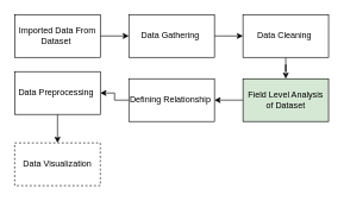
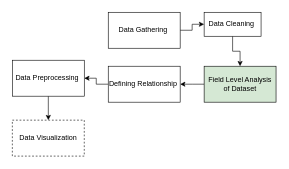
- <mxCell id="3" value="Imported Data From Dataset&amp;nbsp;" style="rounded=0;whiteSpace=wrap;html=1;" vertex="1" parent="1"><mxGeometry x="20" y="20" width="120" height="60" as="geometry" /></mxCell>
- <mxCell id="2" style="edgeStyle=orthogonalEdgeStyle;rounded=0;orthogonalLoop=1;jettySize=auto;html=1;" edge="1" parent="1" source="3" target="5"><mxGeometry relative="1" as="geometry" /></mxCell>
- <mxCell id="7" value="Data Cleaning&amp;nbsp;" style="rounded=0;whiteSpace=wrap;html=1;" vertex="1" parent="1"><mxGeometry x="340" y="20" width="120" height="60" as="geometry" /></mxCell>
+ <mxCell id="7" value="Data Cleaning&amp;nbsp;" style="rounded=0;whiteSpace=wrap;html=1;" vertex="1" parent="1"><mxGeometry x="340" y="20" width="95" height="40" as="geometry" /></mxCell>
